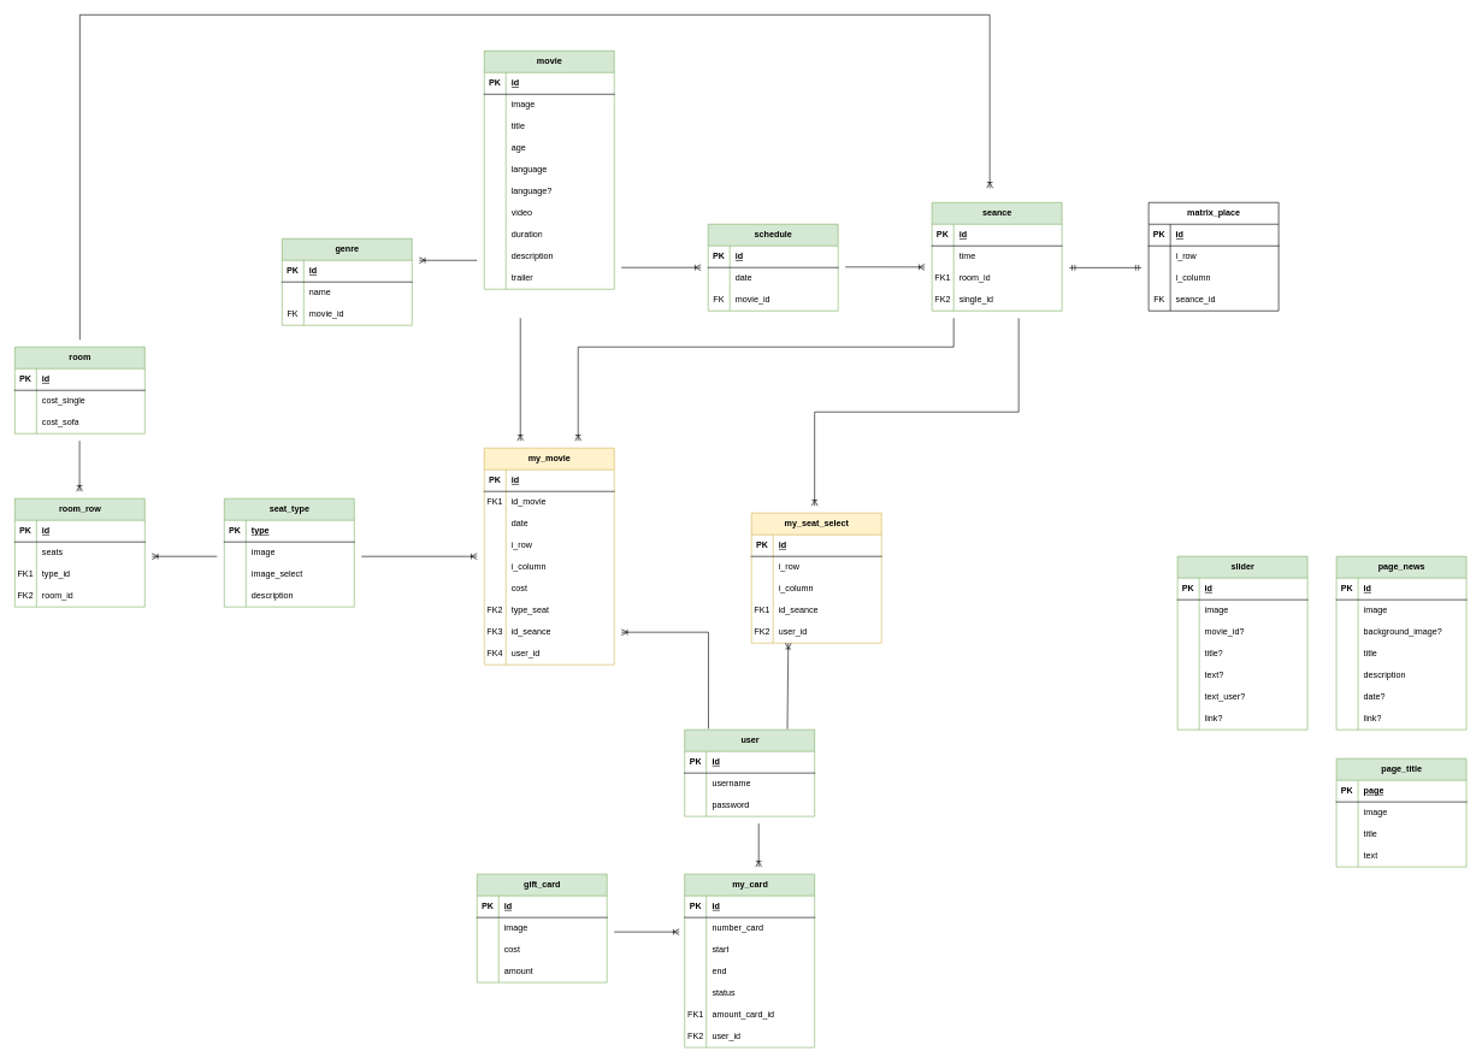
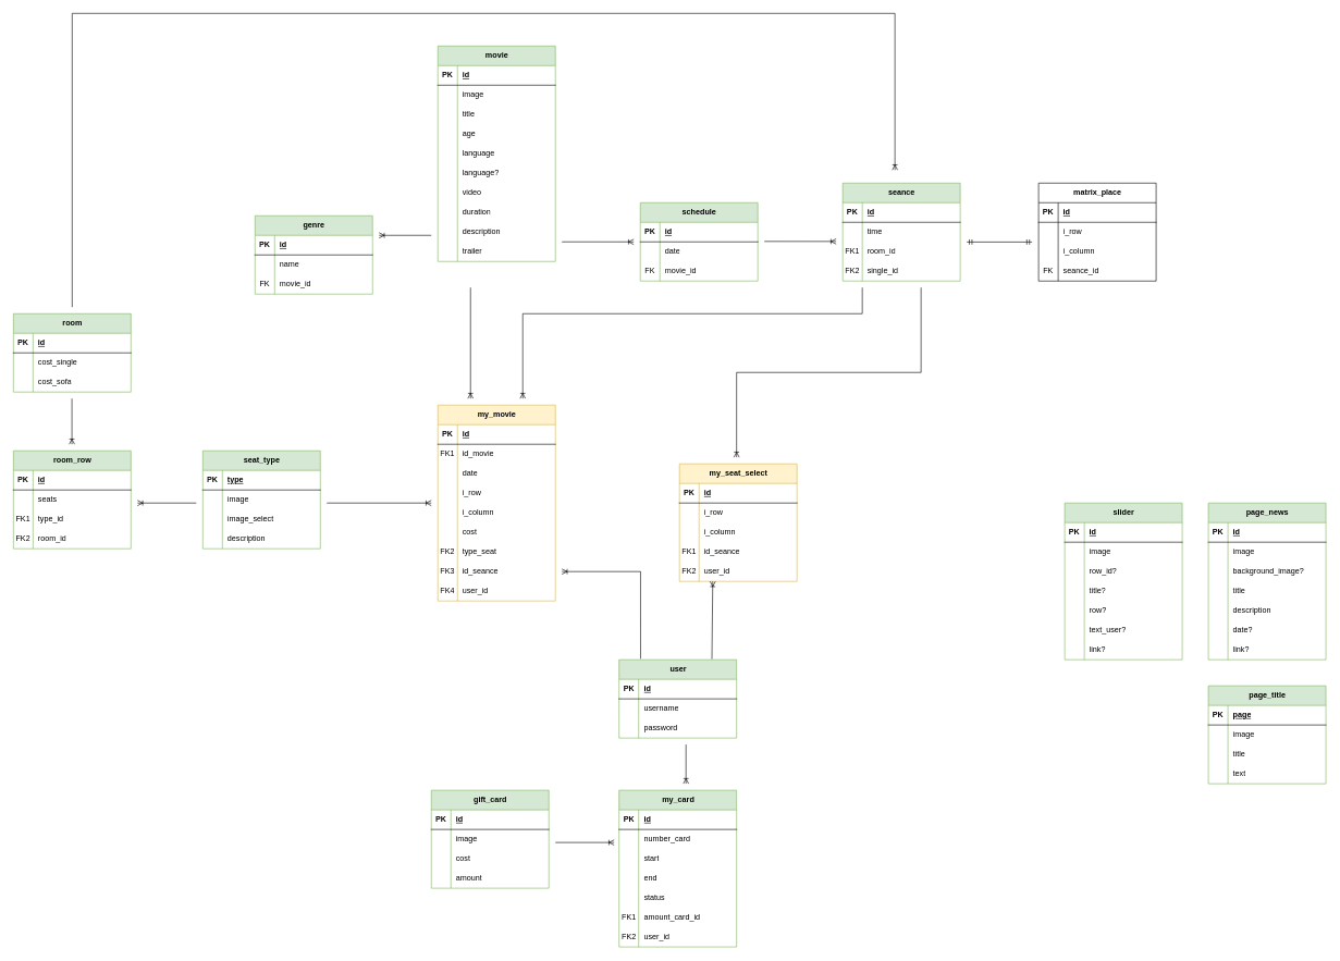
- <mxCell id="148" value="movie_id?" style="shape=partialRectangle;connectable=0;fillColor=none;top=0;left=0;bottom=0;right=0;align=left;spacingLeft=6;overflow=hidden;whiteSpace=wrap;html=1;" parent="146" vertex="1"><mxGeometry x="30" width="150" height="30" as="geometry"><mxRectangle width="150" height="30" as="alternateBounds" /></mxGeometry></mxCell>
+ <mxCell id="148" value="row_id?" style="shape=partialRectangle;connectable=0;fillColor=none;top=0;left=0;bottom=0;right=0;align=left;spacingLeft=6;overflow=hidden;whiteSpace=wrap;html=1;" parent="146" vertex="1"><mxGeometry x="30" width="150" height="30" as="geometry"><mxRectangle width="150" height="30" as="alternateBounds" /></mxGeometry></mxCell>
- <mxCell id="154" value="text?" style="shape=partialRectangle;connectable=0;fillColor=none;top=0;left=0;bottom=0;right=0;align=left;spacingLeft=6;overflow=hidden;whiteSpace=wrap;html=1;" parent="152" vertex="1"><mxGeometry x="30" width="150" height="30" as="geometry"><mxRectangle width="150" height="30" as="alternateBounds" /></mxGeometry></mxCell>
+ <mxCell id="154" value="row?" style="shape=partialRectangle;connectable=0;fillColor=none;top=0;left=0;bottom=0;right=0;align=left;spacingLeft=6;overflow=hidden;whiteSpace=wrap;html=1;" parent="152" vertex="1"><mxGeometry x="30" width="150" height="30" as="geometry"><mxRectangle width="150" height="30" as="alternateBounds" /></mxGeometry></mxCell>
